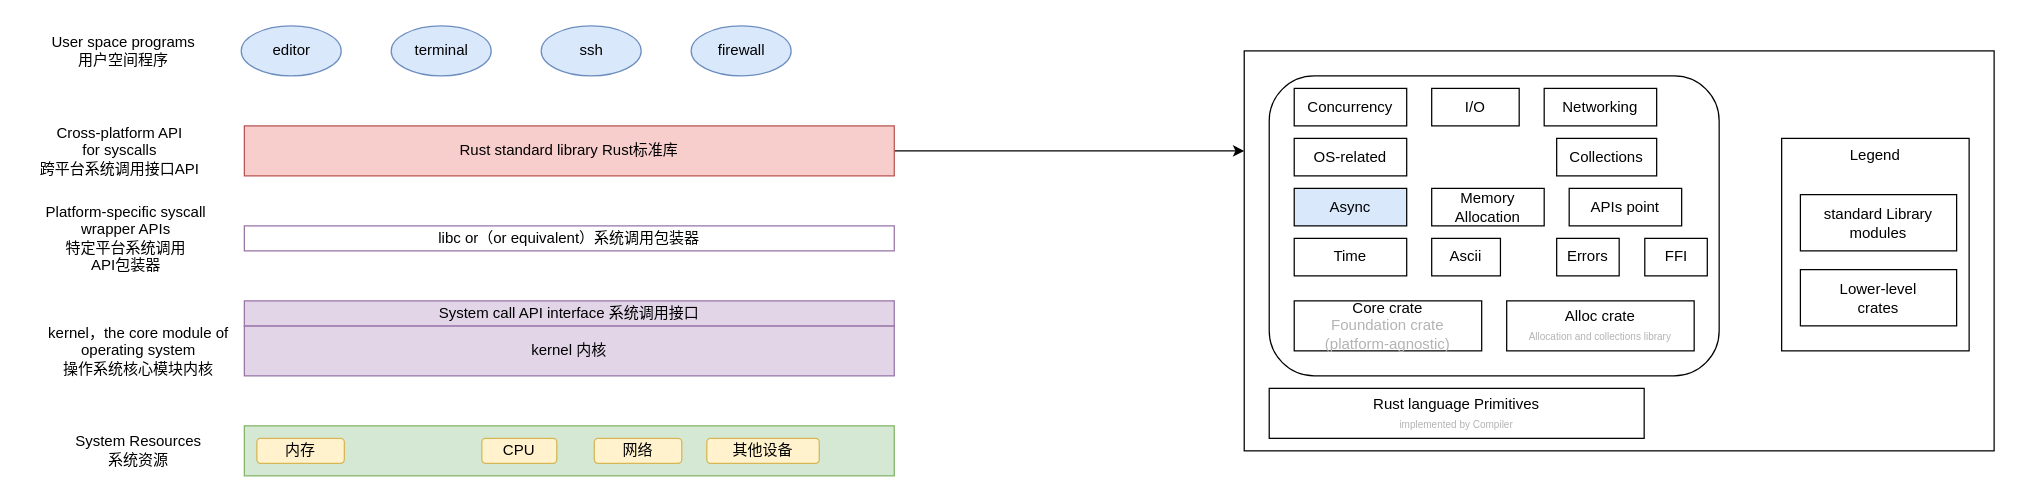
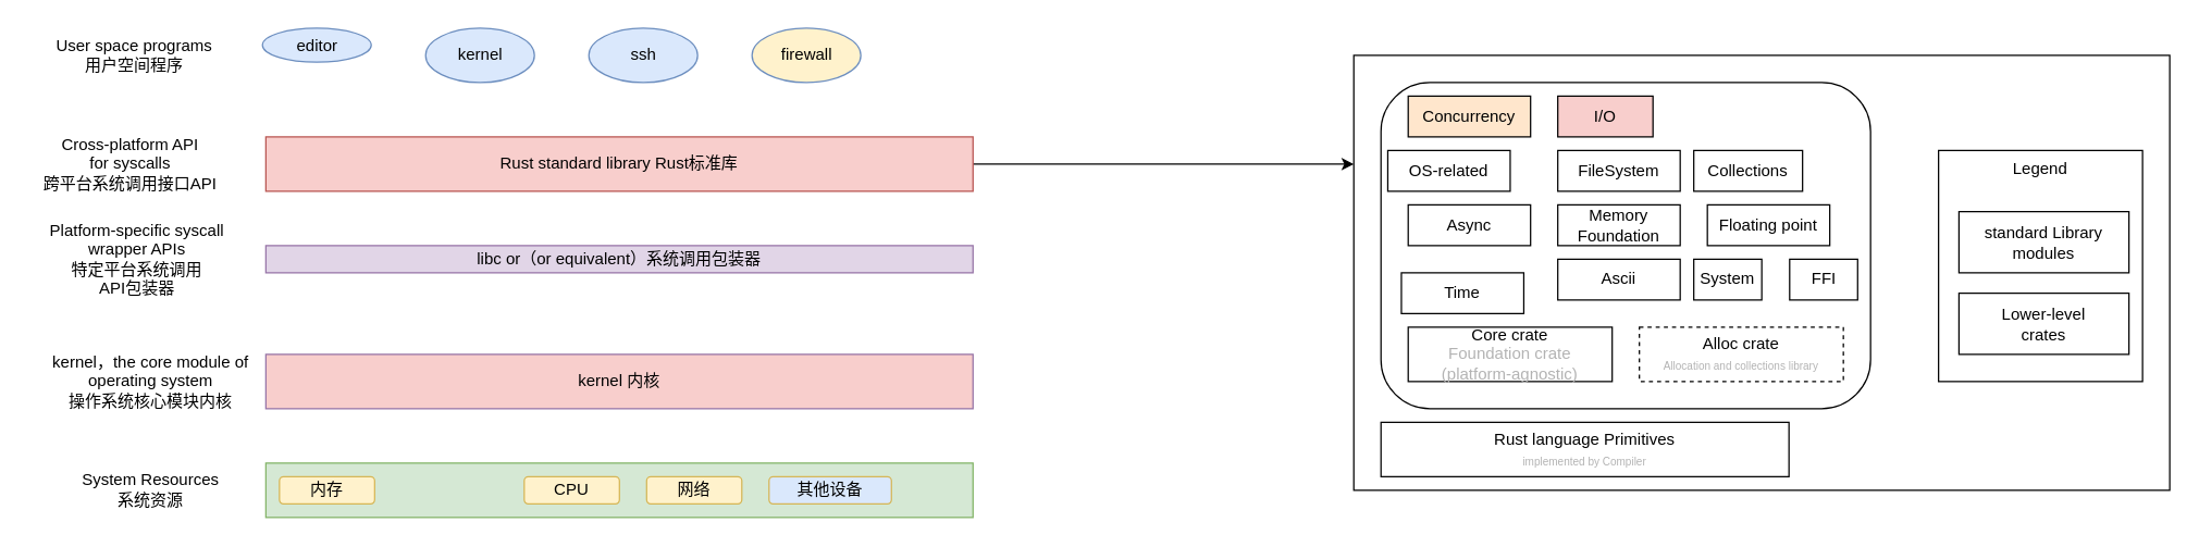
- <mxCell id="16" value="editor" style="ellipse;whiteSpace=wrap;html=1;fillColor=#dae8fc;strokeColor=#6c8ebf;" vertex="1" parent="1"><mxGeometry x="192.5" width="80" height="40" as="geometry" y="20" /></mxCell>
+ <mxCell id="16" value="editor" style="ellipse;whiteSpace=wrap;html=1;fillColor=#dae8fc;strokeColor=#6c8ebf;" vertex="1" parent="1"><mxGeometry x="192.5" y="20" width="80" height="25" as="geometry" /></mxCell>
- <mxCell id="17" value="terminal" style="ellipse;whiteSpace=wrap;html=1;fillColor=#dae8fc;strokeColor=#6c8ebf;" vertex="1" parent="1"><mxGeometry x="312.5" width="80" height="40" as="geometry" y="20" /></mxCell>
+ <mxCell id="17" value="kernel" style="ellipse;whiteSpace=wrap;html=1;fillColor=#dae8fc;strokeColor=#6c8ebf;" vertex="1" parent="1"><mxGeometry x="312.5" width="80" height="40" as="geometry" y="20" /></mxCell>
- <mxCell id="19" value="firewall" style="ellipse;whiteSpace=wrap;html=1;fillColor=#dae8fc;strokeColor=#6c8ebf;" vertex="1" parent="1"><mxGeometry x="552.5" width="80" height="40" as="geometry" y="20" /></mxCell>
+ <mxCell id="19" value="firewall" style="ellipse;whiteSpace=wrap;html=1;fillColor=#fff2cc;strokeColor=#6c8ebf;" vertex="1" parent="1"><mxGeometry x="552.5" width="80" height="40" as="geometry" y="20" /></mxCell>
- <mxCell id="23" value="Concurrency" style="rounded=0;whiteSpace=wrap;html=1;" vertex="1" parent="1"><mxGeometry x="1035" y="70" width="90" height="30" as="geometry" /></mxCell>
+ <mxCell id="23" value="Concurrency" style="rounded=0;whiteSpace=wrap;html=1;fillColor=#ffe6cc;" vertex="1" parent="1"><mxGeometry x="1035" y="70" width="90" height="30" as="geometry" /></mxCell>
- <mxCell id="24" value="I/O" style="rounded=0;whiteSpace=wrap;html=1;" vertex="1" parent="1"><mxGeometry x="1145" y="70" width="70" height="30" as="geometry" /></mxCell>
+ <mxCell id="24" value="I/O" style="rounded=0;whiteSpace=wrap;html=1;fillColor=#f8cecc;" vertex="1" parent="1"><mxGeometry x="1145" y="70" width="70" height="30" as="geometry" /></mxCell>
- <mxCell id="25" value="Networking" style="rounded=0;whiteSpace=wrap;html=1;" vertex="1" parent="1"><mxGeometry x="1235" y="70" width="90" height="30" as="geometry" /></mxCell>
- <mxCell id="26" value="OS-related" style="rounded=0;whiteSpace=wrap;html=1;" vertex="1" parent="1"><mxGeometry x="1035" y="110" width="90" height="30" as="geometry" /></mxCell>
+ <mxCell id="26" value="OS-related" style="rounded=0;whiteSpace=wrap;html=1;" vertex="1" parent="1"><mxGeometry x="1020" y="110" width="90" height="30" as="geometry" /></mxCell>
+ <mxCell id="27" value="FileSystem" style="rounded=0;whiteSpace=wrap;html=1;" vertex="1" parent="1"><mxGeometry x="1145" y="110" width="90" height="30" as="geometry" /></mxCell>
- <mxCell id="29" value="Async" style="rounded=0;whiteSpace=wrap;html=1;fillColor=#dae8fc;" vertex="1" parent="1"><mxGeometry x="1035" y="150" width="90" height="30" as="geometry" /></mxCell>
+ <mxCell id="29" value="Async" style="rounded=0;whiteSpace=wrap;html=1;" vertex="1" parent="1"><mxGeometry x="1035" y="150" width="90" height="30" as="geometry" /></mxCell>
- <mxCell id="30" value="Memory&lt;br&gt;Allocation" style="rounded=0;whiteSpace=wrap;html=1;" vertex="1" parent="1"><mxGeometry x="1145" y="150" width="90" height="30" as="geometry" /></mxCell>
+ <mxCell id="30" value="Memory&lt;br&gt;Foundation" style="rounded=0;whiteSpace=wrap;html=1;" vertex="1" parent="1"><mxGeometry x="1145" y="150" width="90" height="30" as="geometry" /></mxCell>
- <mxCell id="38" value="APIs point" style="rounded=0;whiteSpace=wrap;html=1;" vertex="1" parent="1"><mxGeometry x="1255" y="150" width="90" height="30" as="geometry" /></mxCell>
+ <mxCell id="38" value="Floating point" style="rounded=0;whiteSpace=wrap;html=1;" vertex="1" parent="1"><mxGeometry x="1255" y="150" width="90" height="30" as="geometry" /></mxCell>
- <mxCell id="11" value="libc or（or equivalent）系统调用包装器" style="rounded=0;whiteSpace=wrap;html=1;fillColor=#ffffff;strokeColor=#9673a6;" vertex="1" parent="1"><mxGeometry x="195" y="180" width="520" height="20" as="geometry" /></mxCell>
+ <mxCell id="11" value="libc or（or equivalent）系统调用包装器" style="rounded=0;whiteSpace=wrap;html=1;fillColor=#e1d5e7;strokeColor=#9673a6;" vertex="1" parent="1"><mxGeometry x="195" y="180" width="520" height="20" as="geometry" /></mxCell>
- <mxCell id="32" value="Time" style="rounded=0;whiteSpace=wrap;html=1;" vertex="1" parent="1"><mxGeometry x="1035" y="190" width="90" height="30" as="geometry" /></mxCell>
+ <mxCell id="32" value="Time" style="rounded=0;whiteSpace=wrap;html=1;" vertex="1" parent="1"><mxGeometry x="1030" y="200" width="90" height="30" as="geometry" /></mxCell>
- <mxCell id="33" value="Ascii" style="rounded=0;whiteSpace=wrap;html=1;" vertex="1" parent="1"><mxGeometry x="1145" y="190" width="55" height="30" as="geometry" /></mxCell>
+ <mxCell id="33" value="Ascii" style="rounded=0;whiteSpace=wrap;html=1;" vertex="1" parent="1"><mxGeometry x="1145" y="190" width="90" height="30" as="geometry" /></mxCell>
- <mxCell id="34" value="Errors" style="rounded=0;whiteSpace=wrap;html=1;" vertex="1" parent="1"><mxGeometry x="1245" y="190" width="50" height="30" as="geometry" /></mxCell>
+ <mxCell id="34" value="System" style="rounded=0;whiteSpace=wrap;html=1;" vertex="1" parent="1"><mxGeometry x="1245" y="190" width="50" height="30" as="geometry" /></mxCell>
- <mxCell id="10" value="System call API interface 系统调用接口" style="rounded=0;whiteSpace=wrap;html=1;fillColor=#e1d5e7;strokeColor=#9673a6;" vertex="1" parent="1"><mxGeometry x="195" y="240" width="520" height="20" as="geometry" /></mxCell>
- <mxCell id="36" value="Alloc crate&lt;br&gt;&lt;font color=&quot;#b3b3b3&quot; style=&quot;font-size: 8px;&quot;&gt;Allocation and collections library&lt;/font&gt;" style="rounded=0;whiteSpace=wrap;html=1;" vertex="1" parent="1"><mxGeometry x="1205" y="240" width="150" height="40" as="geometry" /></mxCell>
+ <mxCell id="36" value="Alloc crate&lt;br&gt;&lt;font color=&quot;#b3b3b3&quot; style=&quot;font-size: 8px;&quot;&gt;Allocation and collections library&lt;/font&gt;" style="rounded=0;whiteSpace=wrap;html=1;dashed=1;" vertex="1" parent="1"><mxGeometry x="1205" y="240" width="150" height="40" as="geometry" /></mxCell>
- <mxCell id="8" value="kernel 内核" style="rounded=0;whiteSpace=wrap;html=1;fillColor=#e1d5e7;strokeColor=#9673a6;" vertex="1" parent="1"><mxGeometry x="195" y="260" width="520" height="40" as="geometry" /></mxCell>
+ <mxCell id="8" value="kernel 内核" style="rounded=0;whiteSpace=wrap;html=1;fillColor=#f8cecc;strokeColor=#9673a6;" vertex="1" parent="1"><mxGeometry x="195" y="260" width="520" height="40" as="geometry" /></mxCell>
- <mxCell id="4" value="CPU" style="rounded=1;whiteSpace=wrap;html=1;fillColor=#fff2cc;strokeColor=#d6b656;" vertex="1" parent="1"><mxGeometry x="385" y="350" width="60" height="20" as="geometry" /></mxCell>
+ <mxCell id="4" value="CPU" style="rounded=1;whiteSpace=wrap;html=1;fillColor=#fff2cc;strokeColor=#d6b656;" vertex="1" parent="1"><mxGeometry x="385" y="350" width="70" height="20" as="geometry" /></mxCell>
- <mxCell id="6" value="其他设备" style="rounded=1;whiteSpace=wrap;html=1;fillColor=#fff2cc;strokeColor=#d6b656;" vertex="1" parent="1"><mxGeometry x="565" y="350" width="90" height="20" as="geometry" /></mxCell>
+ <mxCell id="6" value="其他设备" style="rounded=1;whiteSpace=wrap;html=1;fillColor=#dae8fc;strokeColor=#d6b656;" vertex="1" parent="1"><mxGeometry x="565" y="350" width="90" height="20" as="geometry" /></mxCell>
